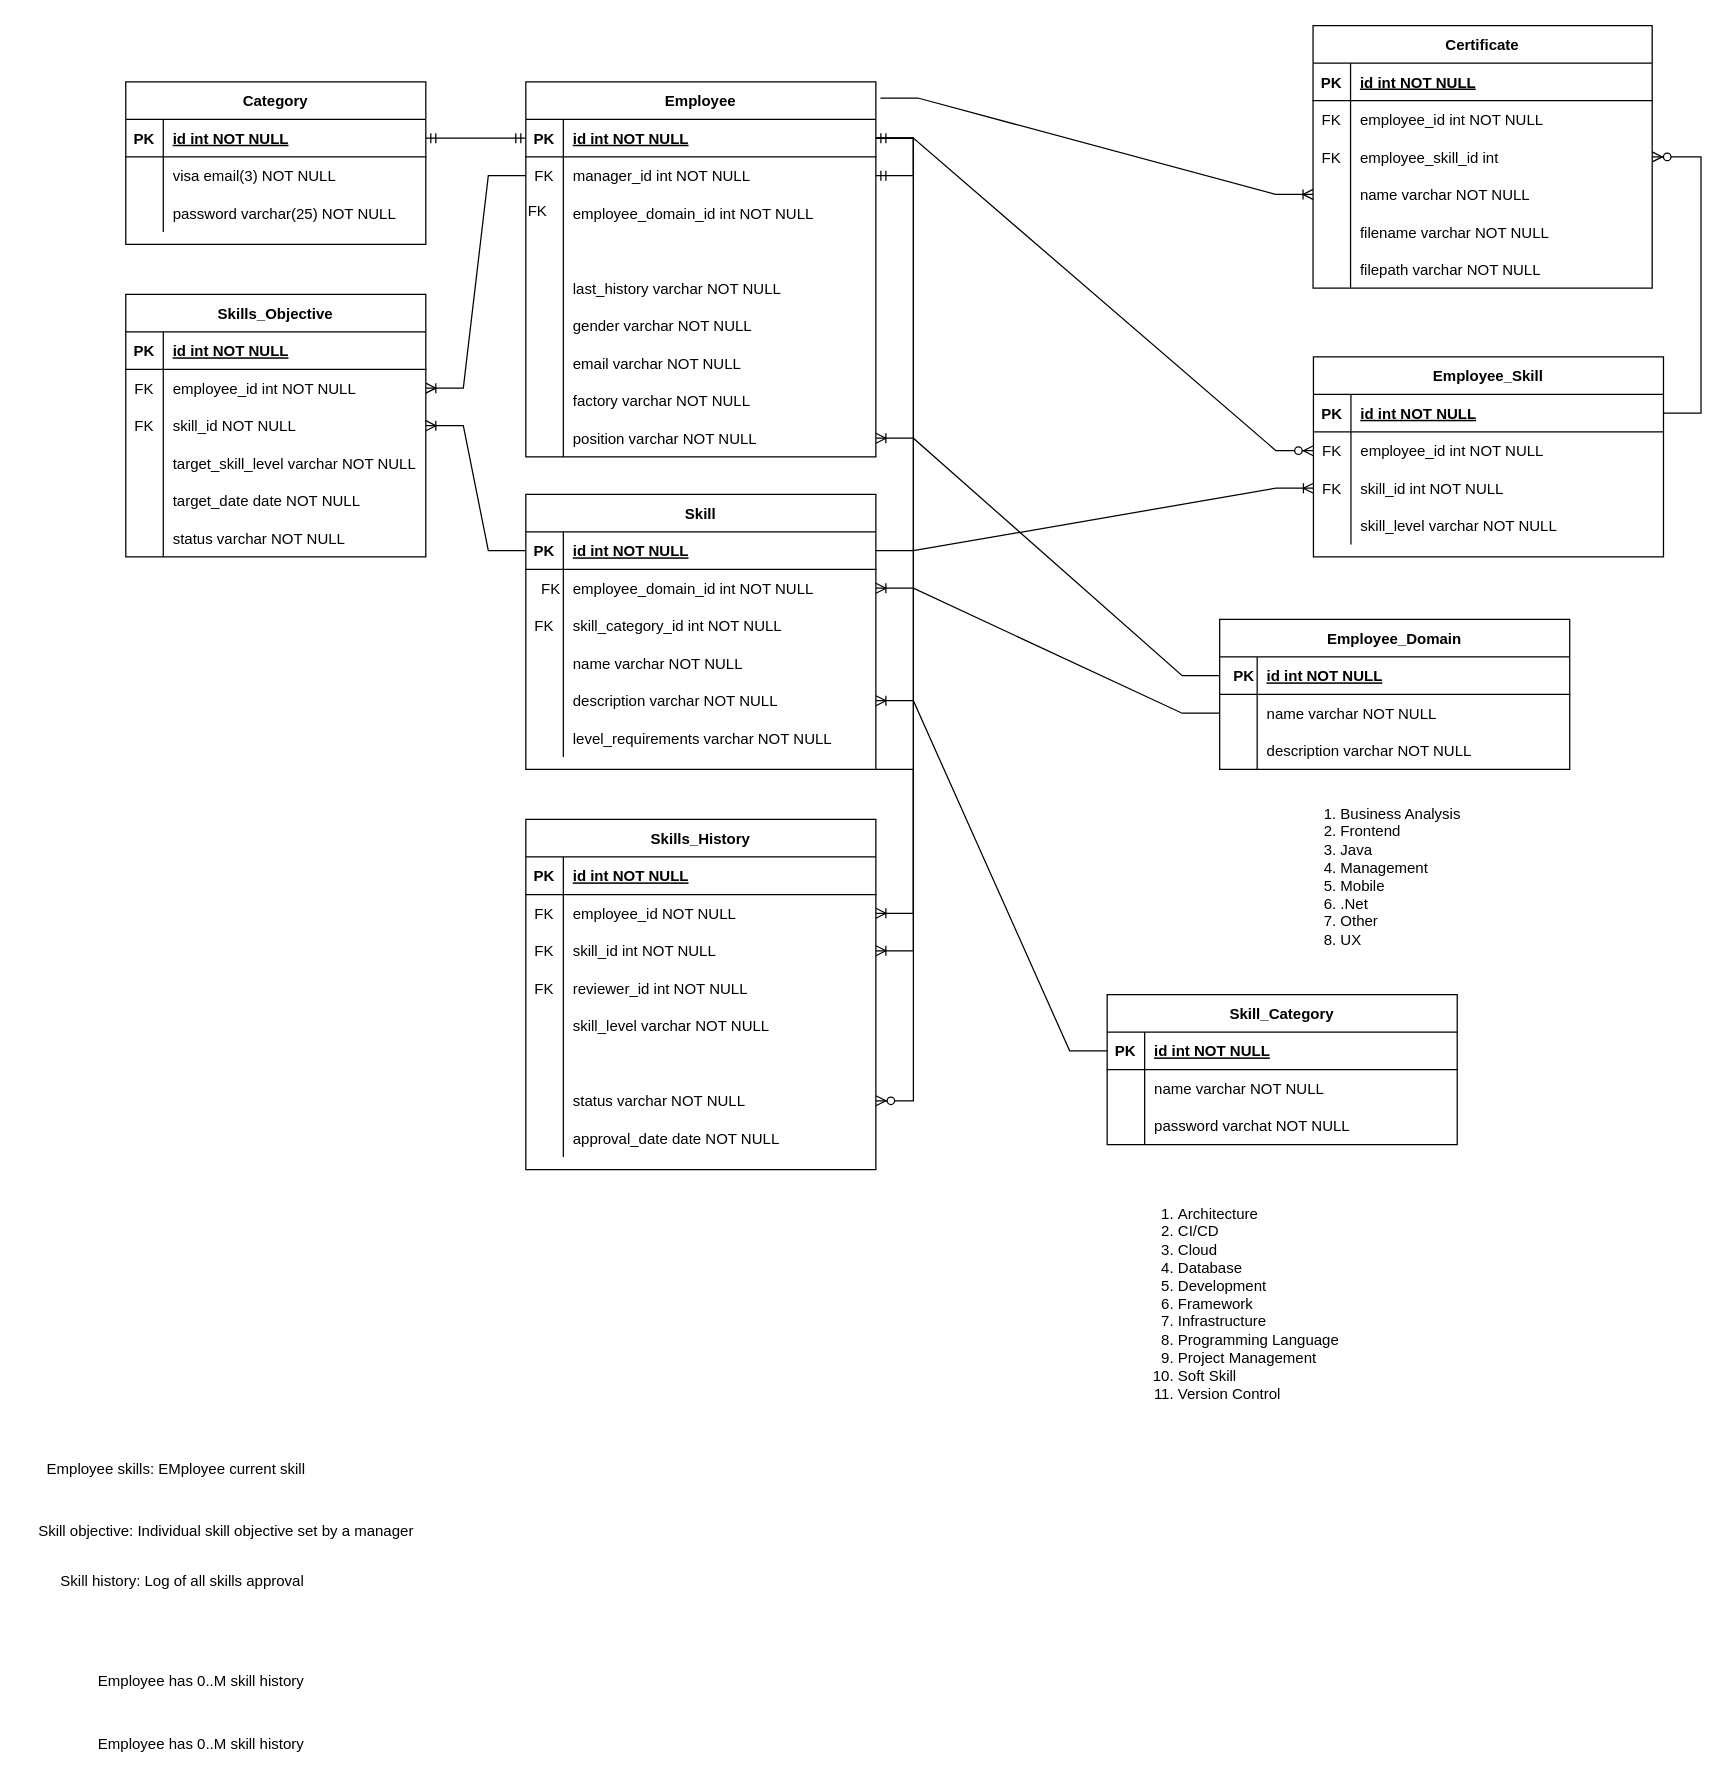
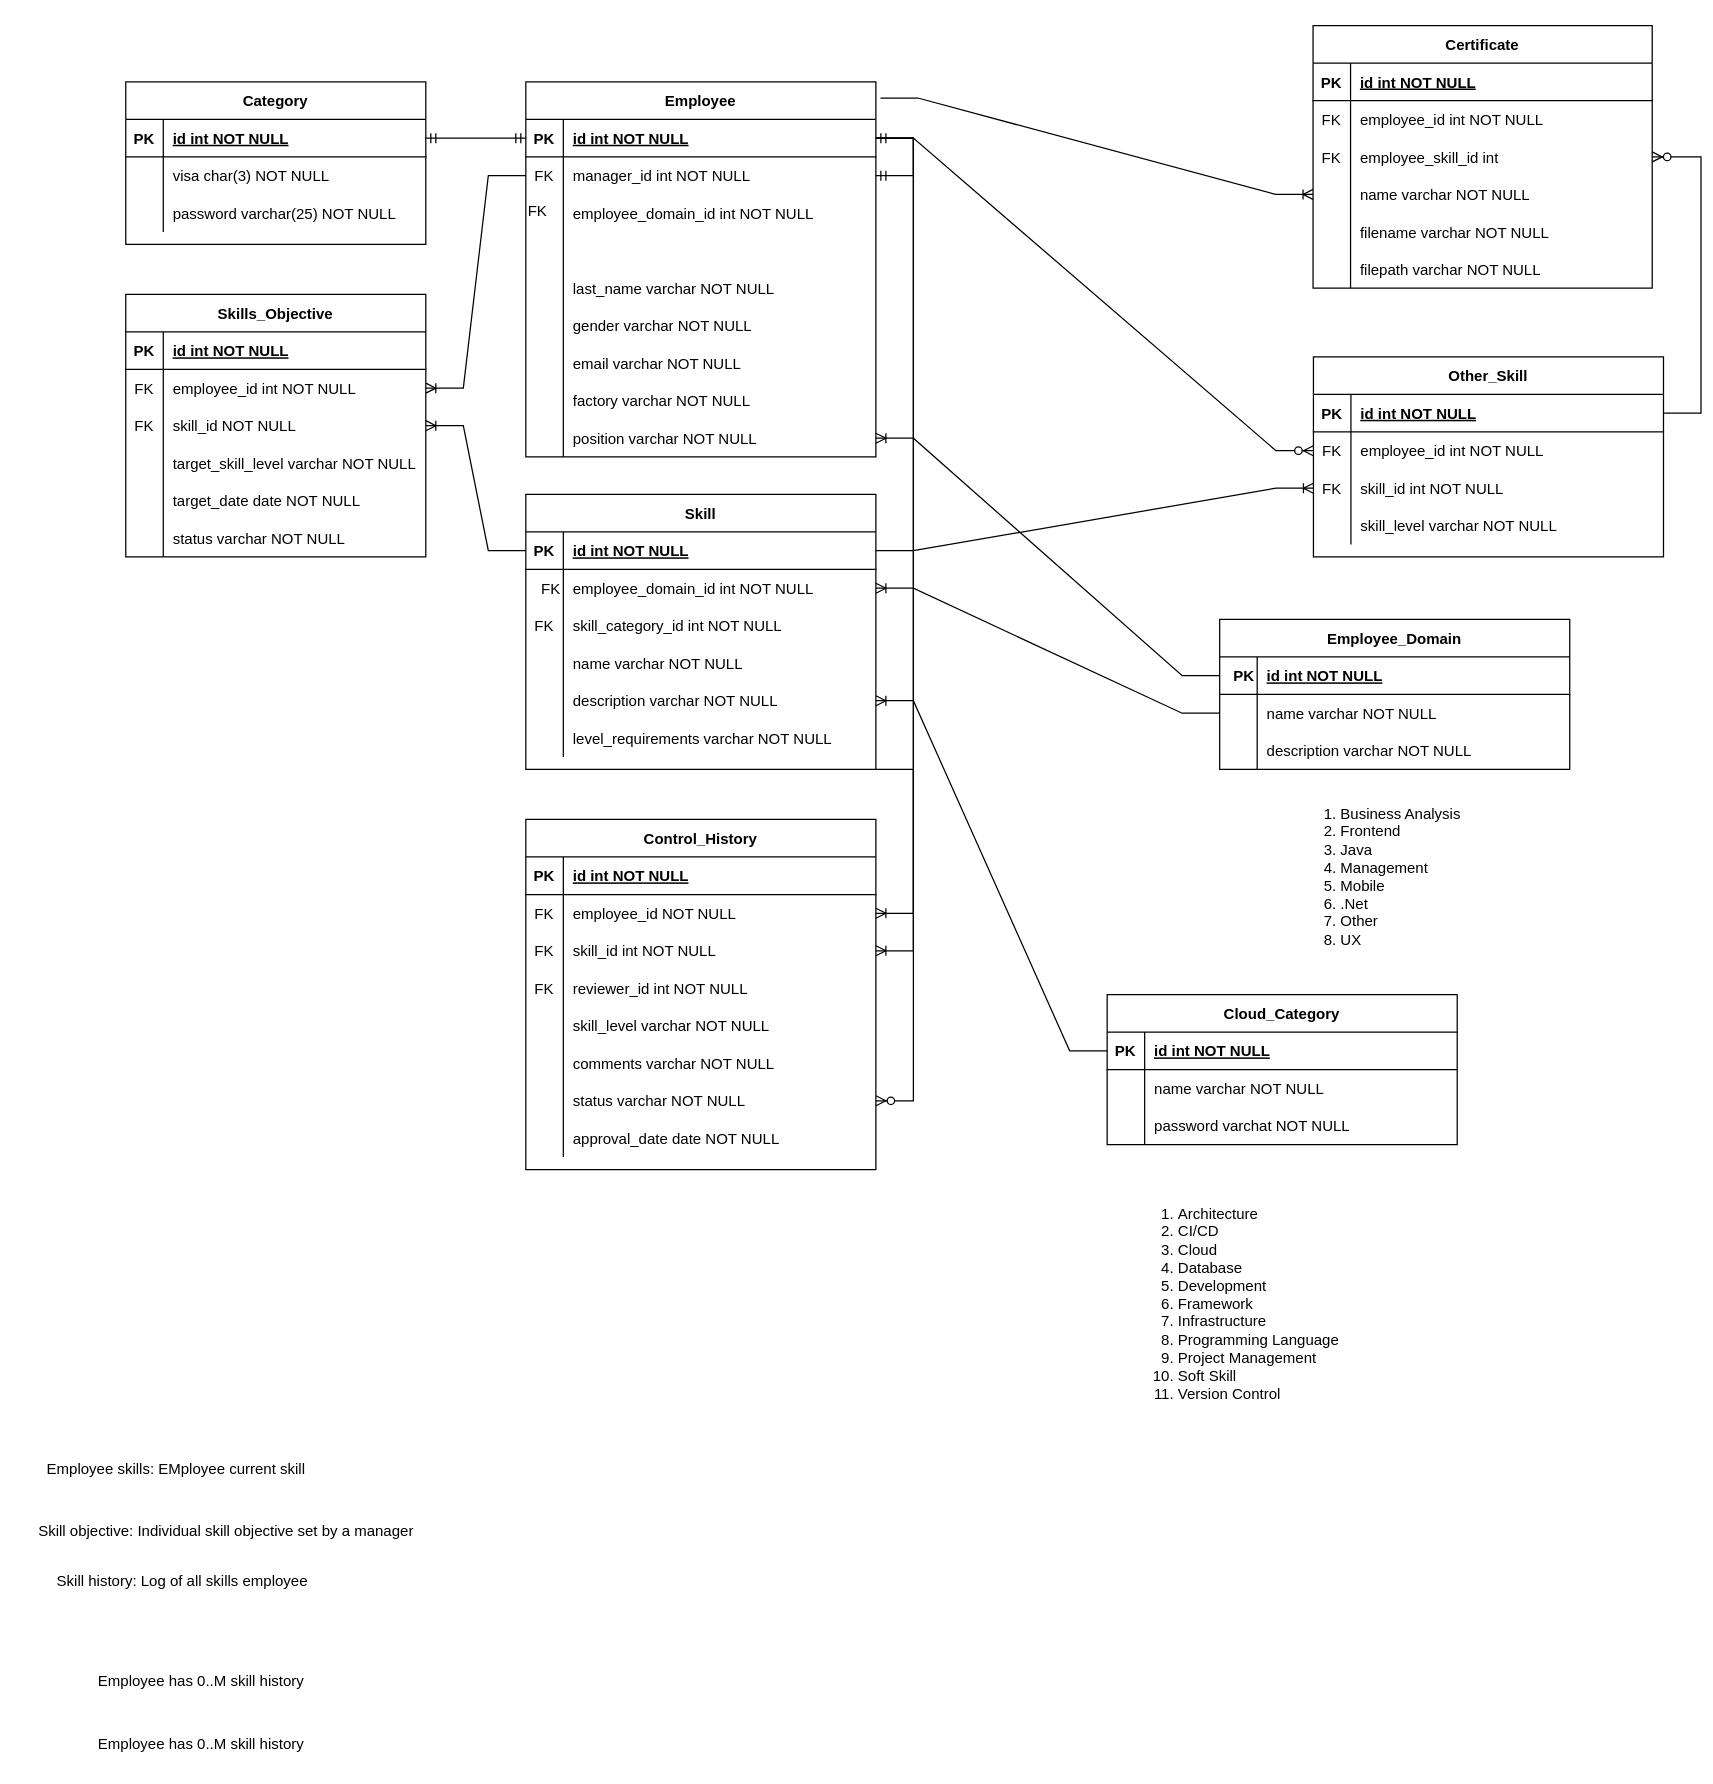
- <mxCell id="36" value="visa email(3) NOT NULL" style="shape=partialRectangle;overflow=hidden;connectable=0;fillColor=none;top=0;left=0;bottom=0;right=0;align=left;spacingLeft=6;" parent="34" vertex="1"><mxGeometry x="30" width="210" height="30" as="geometry"><mxRectangle width="210" height="30" as="alternateBounds" /></mxGeometry></mxCell>
+ <mxCell id="36" value="visa char(3) NOT NULL" style="shape=partialRectangle;overflow=hidden;connectable=0;fillColor=none;top=0;left=0;bottom=0;right=0;align=left;spacingLeft=6;" parent="34" vertex="1"><mxGeometry x="30" width="210" height="30" as="geometry"><mxRectangle width="210" height="30" as="alternateBounds" /></mxGeometry></mxCell>
- <mxCell id="16" value="last_history varchar NOT NULL" style="shape=partialRectangle;connectable=0;fillColor=none;top=0;left=0;bottom=0;right=0;align=left;spacingLeft=6;overflow=hidden;" parent="14" vertex="1"><mxGeometry x="30" width="250" height="30" as="geometry"><mxRectangle width="250" height="30" as="alternateBounds" /></mxGeometry></mxCell>
+ <mxCell id="16" value="last_name varchar NOT NULL" style="shape=partialRectangle;connectable=0;fillColor=none;top=0;left=0;bottom=0;right=0;align=left;spacingLeft=6;overflow=hidden;" parent="14" vertex="1"><mxGeometry x="30" width="250" height="30" as="geometry"><mxRectangle width="250" height="30" as="alternateBounds" /></mxGeometry></mxCell>
- <mxCell id="79" value="Employee_Skill" style="shape=table;startSize=30;container=1;collapsible=1;childLayout=tableLayout;fixedRows=1;rowLines=0;fontStyle=1;align=center;resizeLast=1;" parent="1" vertex="1"><mxGeometry x="1050" y="285" width="280" height="160" as="geometry" /></mxCell>
+ <mxCell id="79" value="Other_Skill" style="shape=table;startSize=30;container=1;collapsible=1;childLayout=tableLayout;fixedRows=1;rowLines=0;fontStyle=1;align=center;resizeLast=1;" parent="1" vertex="1"><mxGeometry x="1050" y="285" width="280" height="160" as="geometry" /></mxCell>
- <mxCell id="127" value="Skills_History" style="shape=table;startSize=30;container=1;collapsible=1;childLayout=tableLayout;fixedRows=1;rowLines=0;fontStyle=1;align=center;resizeLast=1;" parent="1" vertex="1"><mxGeometry x="420" y="655" width="280" height="280" as="geometry" /></mxCell>
+ <mxCell id="127" value="Control_History" style="shape=table;startSize=30;container=1;collapsible=1;childLayout=tableLayout;fixedRows=1;rowLines=0;fontStyle=1;align=center;resizeLast=1;" parent="1" vertex="1"><mxGeometry x="420" y="655" width="280" height="280" as="geometry" /></mxCell>
- <mxCell id="93" value="Skill_Category" style="shape=table;startSize=30;container=1;collapsible=1;childLayout=tableLayout;fixedRows=1;rowLines=0;fontStyle=1;align=center;resizeLast=1;" parent="1" vertex="1"><mxGeometry x="885" y="795" width="280" height="120" as="geometry" /></mxCell>
+ <mxCell id="93" value="Cloud_Category" style="shape=table;startSize=30;container=1;collapsible=1;childLayout=tableLayout;fixedRows=1;rowLines=0;fontStyle=1;align=center;resizeLast=1;" parent="1" vertex="1"><mxGeometry x="885" y="795" width="280" height="120" as="geometry" /></mxCell>
+ <mxCell id="145" value="comments varchar NOT NULL" style="shape=partialRectangle;connectable=0;fillColor=none;top=0;left=0;bottom=0;right=0;align=left;spacingLeft=6;overflow=hidden;" parent="143" vertex="1"><mxGeometry x="30" width="250" height="30" as="geometry"><mxRectangle width="250" height="30" as="alternateBounds" /></mxGeometry></mxCell>
- <mxCell id="173" value="Skill history: Log of all skills approval" style="text;html=1;align=center;verticalAlign=middle;resizable=0;points=[];autosize=1;strokeColor=none;fillColor=none;" parent="1" vertex="1"><mxGeometry x="40" y="1255" width="210" height="20" as="geometry" /></mxCell>
+ <mxCell id="173" value="Skill history: Log of all skills employee" style="text;html=1;align=center;verticalAlign=middle;resizable=0;points=[];autosize=1;strokeColor=none;fillColor=none;" parent="1" vertex="1"><mxGeometry x="40" y="1255" width="210" height="20" as="geometry" /></mxCell>
